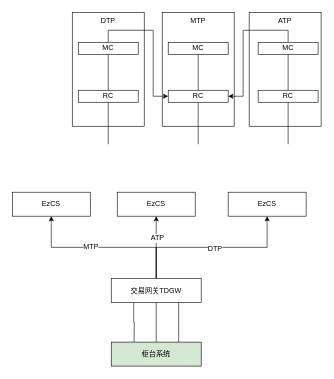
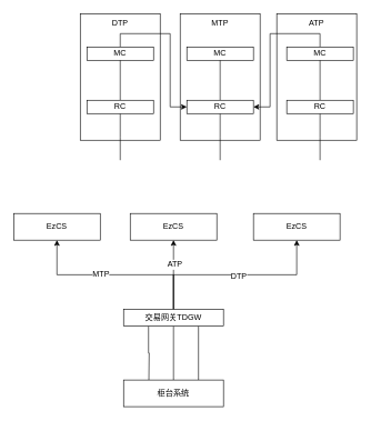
- <mxCell id="31" value="交易网关TDGW" style="rounded=0;whiteSpace=wrap;html=1;" vertex="1" parent="1"><mxGeometry x="185" y="464" width="150" height="40" as="geometry" /></mxCell>
+ <mxCell id="31" value="交易网关TDGW" style="rounded=0;whiteSpace=wrap;html=1;" vertex="1" parent="1"><mxGeometry x="185" y="464" width="150" height="25" as="geometry" /></mxCell>
- <mxCell id="32" value="柜台系统" style="rounded=0;whiteSpace=wrap;html=1;fillColor=#d5e8d4;" vertex="1" parent="1"><mxGeometry x="185" y="570" width="150" height="40" as="geometry" /></mxCell>
+ <mxCell id="32" value="柜台系统" style="rounded=0;whiteSpace=wrap;html=1;" vertex="1" parent="1"><mxGeometry x="185" y="570" width="150" height="40" as="geometry" /></mxCell>
